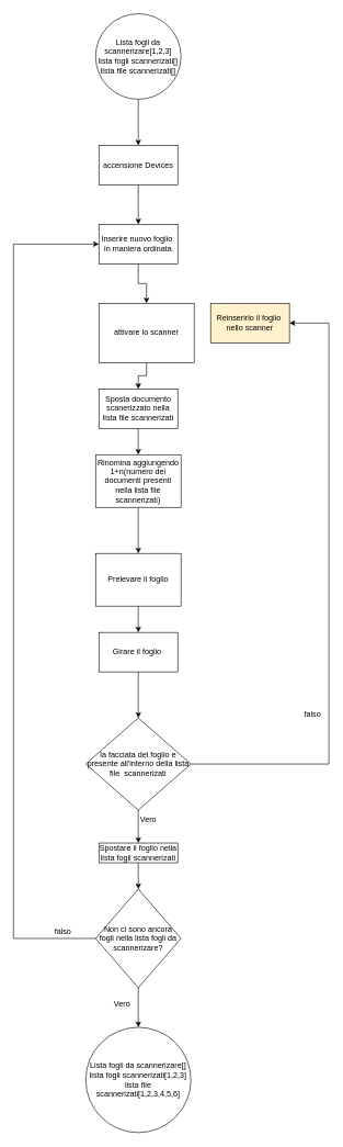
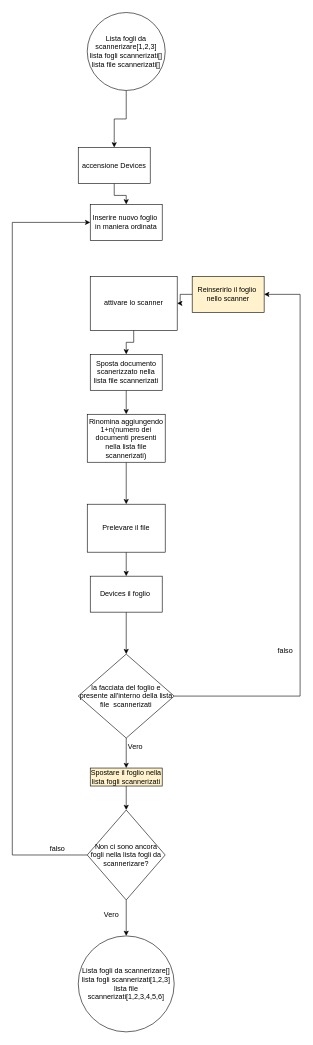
- <mxCell id="5" value="accensione Devices" style="rounded=0;whiteSpace=wrap;html=1;" vertex="1" parent="1"><mxGeometry x="150" y="220" width="120" height="60" as="geometry" /></mxCell>
+ <mxCell id="5" value="accensione Devices" style="rounded=0;whiteSpace=wrap;html=1;" vertex="1" parent="1"><mxGeometry x="130" y="245" width="120" height="60" as="geometry" /></mxCell>
- <mxCell id="6" value="" style="edgeStyle=orthogonalEdgeStyle;rounded=0;orthogonalLoop=1;jettySize=auto;html=1;" edge="1" parent="1" source="7" target="9"><mxGeometry relative="1" as="geometry" /></mxCell>
+ <mxCell id="18" value="" style="edgeStyle=orthogonalEdgeStyle;rounded=0;orthogonalLoop=1;jettySize=auto;html=1;" edge="1" parent="1" source="19" target="9"><mxGeometry relative="1" as="geometry" /></mxCell>
- <mxCell id="15" value="Prelevare il foglio" style="whiteSpace=wrap;html=1;rounded=0;" vertex="1" parent="1"><mxGeometry x="145" y="840" width="130" height="80" as="geometry" /></mxCell>
+ <mxCell id="15" value="Prelevare il file" style="whiteSpace=wrap;html=1;rounded=0;" vertex="1" parent="1"><mxGeometry x="145" y="840" width="130" height="80" as="geometry" /></mxCell>
- <mxCell id="17" value="Girare il foglio&amp;nbsp;" style="whiteSpace=wrap;html=1;rounded=0;" vertex="1" parent="1"><mxGeometry x="150" y="960" width="120" height="60" as="geometry" /></mxCell>
+ <mxCell id="17" value="Devices il foglio&amp;nbsp;" style="whiteSpace=wrap;html=1;rounded=0;" vertex="1" parent="1"><mxGeometry x="150" y="960" width="120" height="60" as="geometry" /></mxCell>
- <mxCell id="32" value="Spostare il foglio nella lista fogli scannerizati" style="rounded=0;whiteSpace=wrap;html=1;" vertex="1" parent="1"><mxGeometry x="150" y="1280" width="120" height="30" as="geometry" /></mxCell>
+ <mxCell id="32" value="Spostare il foglio nella lista fogli scannerizati" style="rounded=0;whiteSpace=wrap;html=1;fillColor=#fff2cc;" vertex="1" parent="1"><mxGeometry x="150" y="1280" width="120" height="30" as="geometry" /></mxCell>
